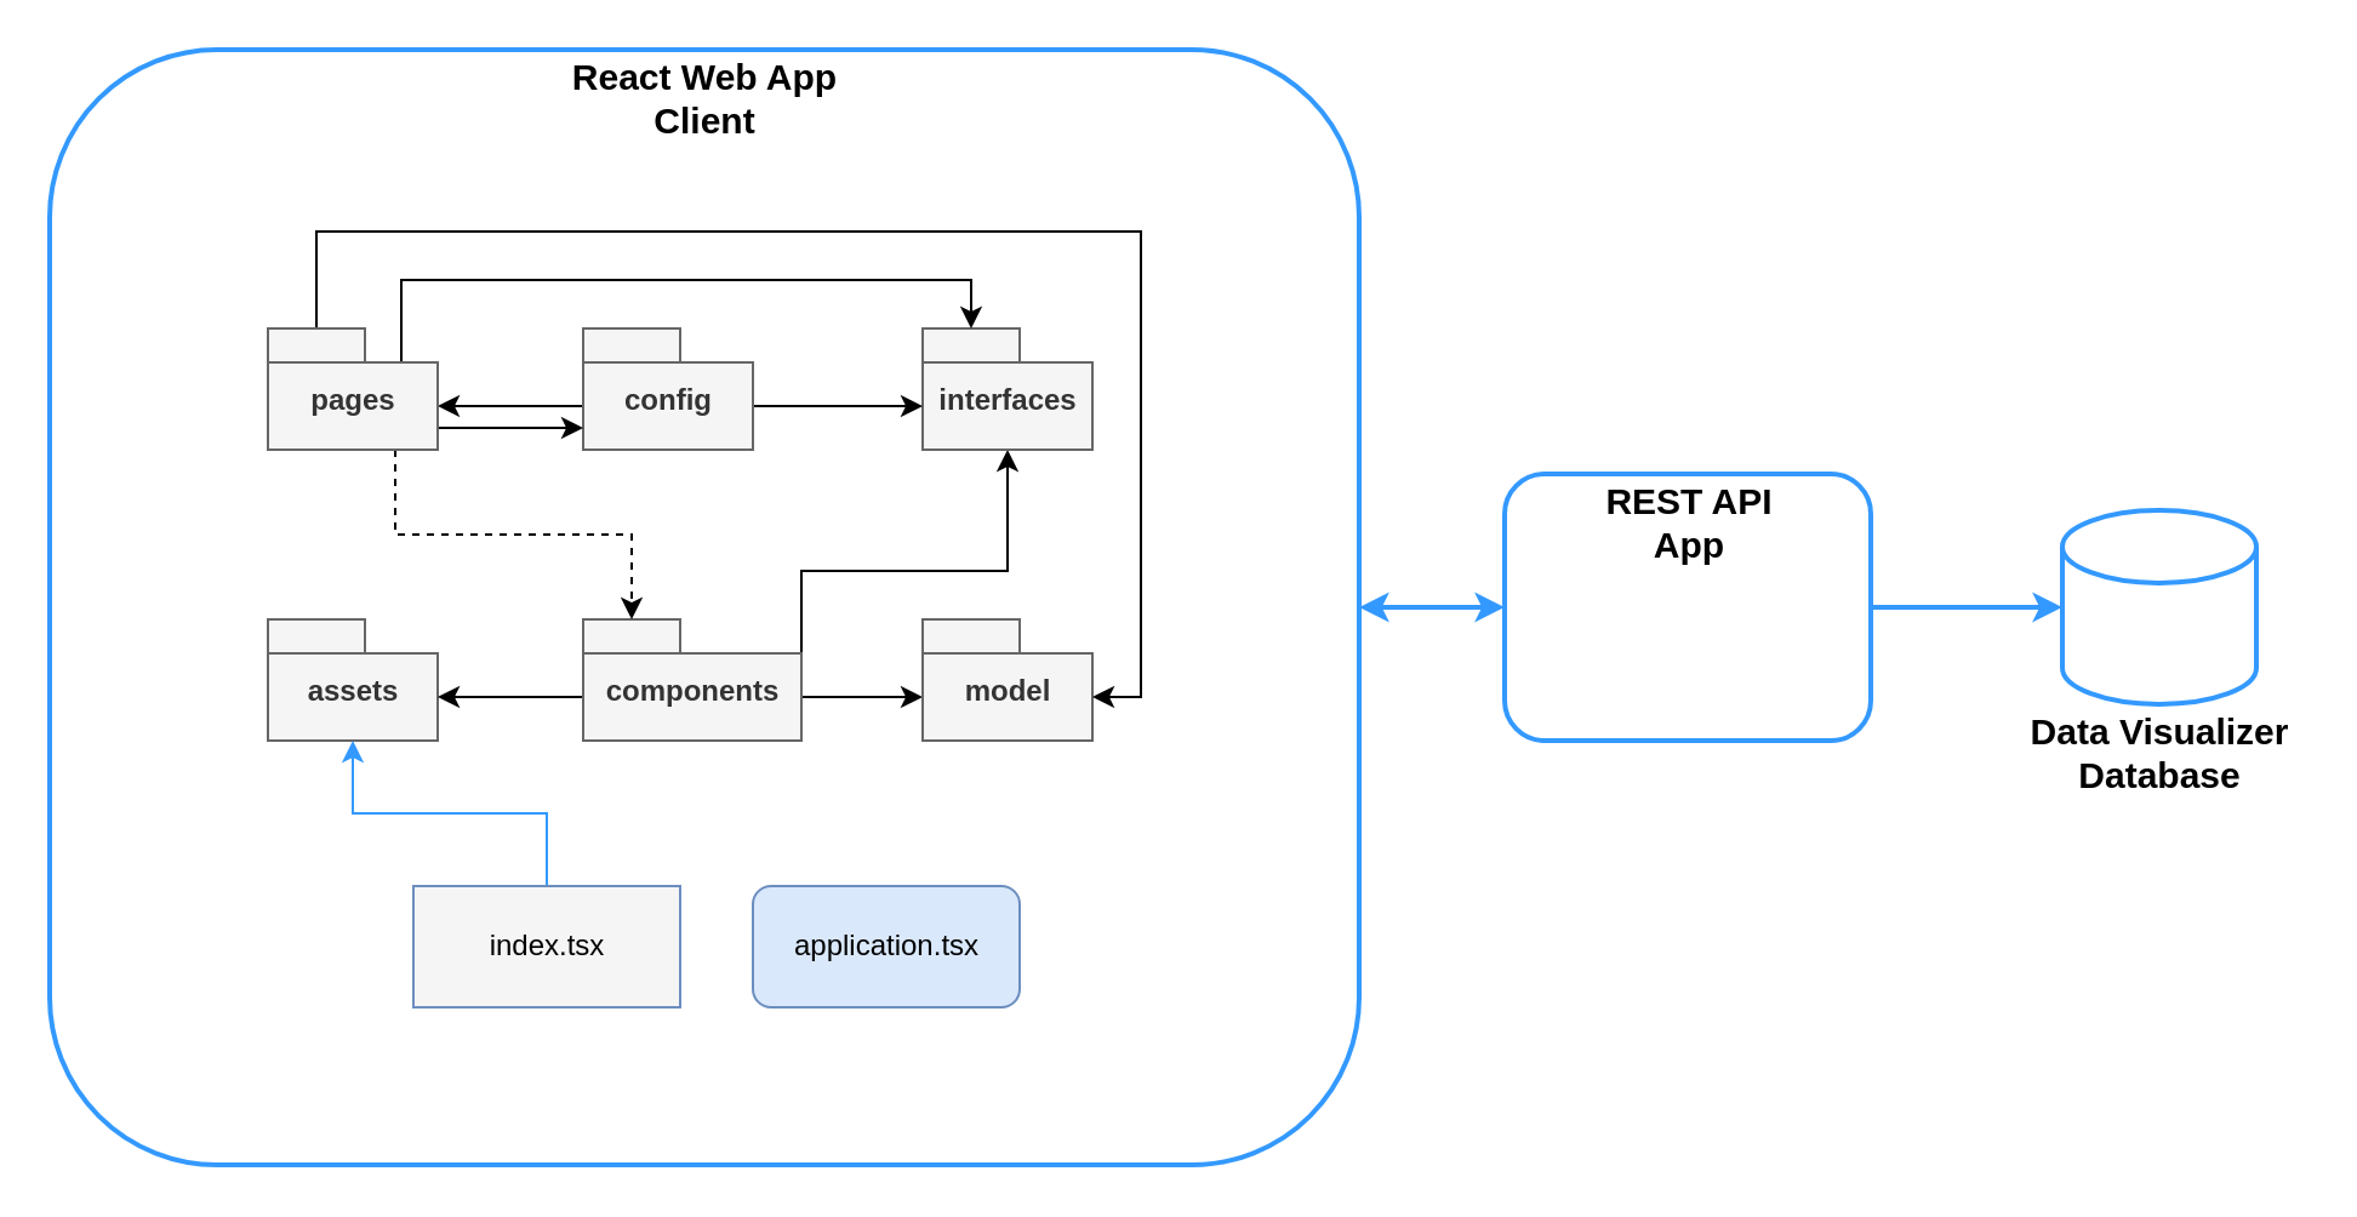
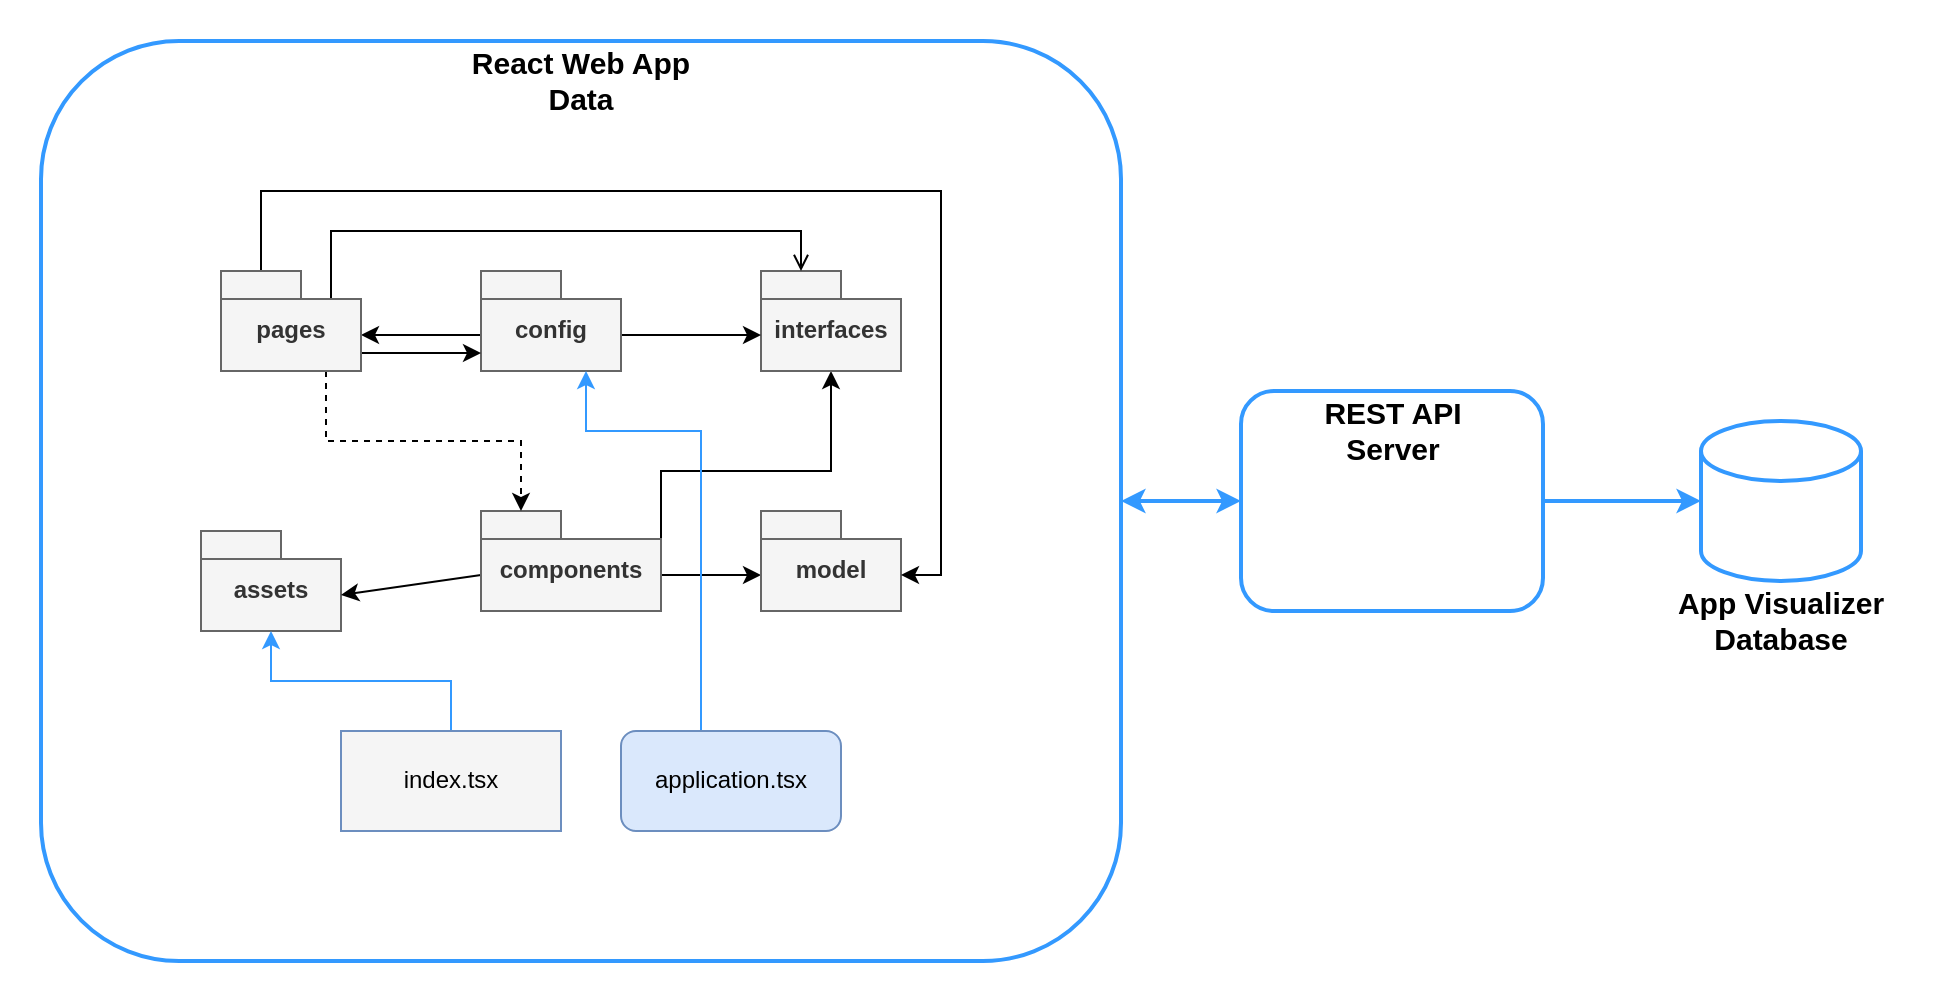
- <mxCell id="21" value="React Web App&lt;br&gt;Client" style="text;html=1;align=center;verticalAlign=middle;resizable=0;points=[];autosize=1;strokeColor=none;fillColor=none;strokeWidth=2;fontSize=15;fontStyle=1" parent="1" vertex="1"><mxGeometry x="230" y="20" width="120" height="40" as="geometry" /></mxCell>
+ <mxCell id="21" value="React Web App&lt;br&gt;Data" style="text;html=1;align=center;verticalAlign=middle;resizable=0;points=[];autosize=1;strokeColor=none;fillColor=none;strokeWidth=2;fontSize=15;fontStyle=1" parent="1" vertex="1"><mxGeometry x="230" y="20" width="120" height="40" as="geometry" /></mxCell>
- <mxCell id="24" style="edgeStyle=orthogonalEdgeStyle;rounded=0;orthogonalLoop=1;jettySize=auto;html=1;exitX=0;exitY=0;exitDx=55;exitDy=14;exitPerimeter=0;entryX=0;entryY=0;entryDx=20;entryDy=0;entryPerimeter=0;fontSize=15;fontColor=#3399FF;startArrow=none;startFill=0;strokeColor=#000000;strokeWidth=1;" edge="1" parent="1" source="28" target="7"><mxGeometry relative="1" as="geometry"><Array as="points"><mxPoint x="165" y="115" /><mxPoint x="400" y="115" /></Array></mxGeometry></mxCell>
+ <mxCell id="24" style="edgeStyle=orthogonalEdgeStyle;rounded=0;orthogonalLoop=1;jettySize=auto;html=1;exitX=0;exitY=0;exitDx=55;exitDy=14;exitPerimeter=0;entryX=0;entryY=0;entryDx=20;entryDy=0;entryPerimeter=0;fontSize=15;fontColor=#3399FF;startArrow=none;startFill=0;strokeColor=#000000;strokeWidth=1;endArrow=open;" edge="1" parent="1" source="28" target="7"><mxGeometry relative="1" as="geometry"><Array as="points"><mxPoint x="165" y="115" /><mxPoint x="400" y="115" /></Array></mxGeometry></mxCell>
- <mxCell id="18" value="REST API &lt;br&gt;App" style="text;html=1;align=center;verticalAlign=middle;resizable=0;points=[];autosize=1;strokeColor=none;fillColor=none;strokeWidth=2;fontSize=15;fontStyle=1" parent="1" vertex="1"><mxGeometry x="655.5" y="195" width="80" height="40" as="geometry" /></mxCell>
+ <mxCell id="18" value="REST API &lt;br&gt;Server" style="text;html=1;align=center;verticalAlign=middle;resizable=0;points=[];autosize=1;strokeColor=none;fillColor=none;strokeWidth=2;fontSize=15;fontStyle=1" parent="1" vertex="1"><mxGeometry x="655.5" y="195" width="80" height="40" as="geometry" /></mxCell>
+ <mxCell id="13" style="edgeStyle=orthogonalEdgeStyle;rounded=0;orthogonalLoop=1;jettySize=auto;html=1;entryX=0.75;entryY=1;entryDx=0;entryDy=0;entryPerimeter=0;fontSize=15;fontColor=#3399FF;startArrow=none;startFill=0;strokeColor=#3399FF;strokeWidth=1;" edge="1" parent="1" source="14" target="10"><mxGeometry relative="1" as="geometry"><Array as="points"><mxPoint x="350" y="215" /><mxPoint x="293" y="215" /></Array></mxGeometry></mxCell>
- <mxCell id="2" value="assets" style="shape=folder;fontStyle=1;spacingTop=10;tabWidth=40;tabHeight=14;tabPosition=left;html=1;fillColor=#f5f5f5;strokeColor=#666666;fontColor=#333333;" parent="1" vertex="1"><mxGeometry x="110" y="255" width="70" height="50" as="geometry" /></mxCell>
+ <mxCell id="2" value="assets" style="shape=folder;fontStyle=1;spacingTop=10;tabWidth=40;tabHeight=14;tabPosition=left;html=1;fillColor=#f5f5f5;strokeColor=#666666;fontColor=#333333;" parent="1" vertex="1"><mxGeometry x="100" y="265" width="70" height="50" as="geometry" /></mxCell>
- <mxCell id="22" value="Data Visualizer&lt;br&gt;Database" style="text;html=1;align=center;verticalAlign=middle;resizable=0;points=[];autosize=1;strokeColor=none;fillColor=none;strokeWidth=2;fontSize=15;fontStyle=1" parent="1" vertex="1"><mxGeometry x="830" y="290" width="120" height="40" as="geometry" /></mxCell>
+ <mxCell id="22" value="App Visualizer&lt;br&gt;Database" style="text;html=1;align=center;verticalAlign=middle;resizable=0;points=[];autosize=1;strokeColor=none;fillColor=none;strokeWidth=2;fontSize=15;fontStyle=1" parent="1" vertex="1"><mxGeometry x="830" y="290" width="120" height="40" as="geometry" /></mxCell>
